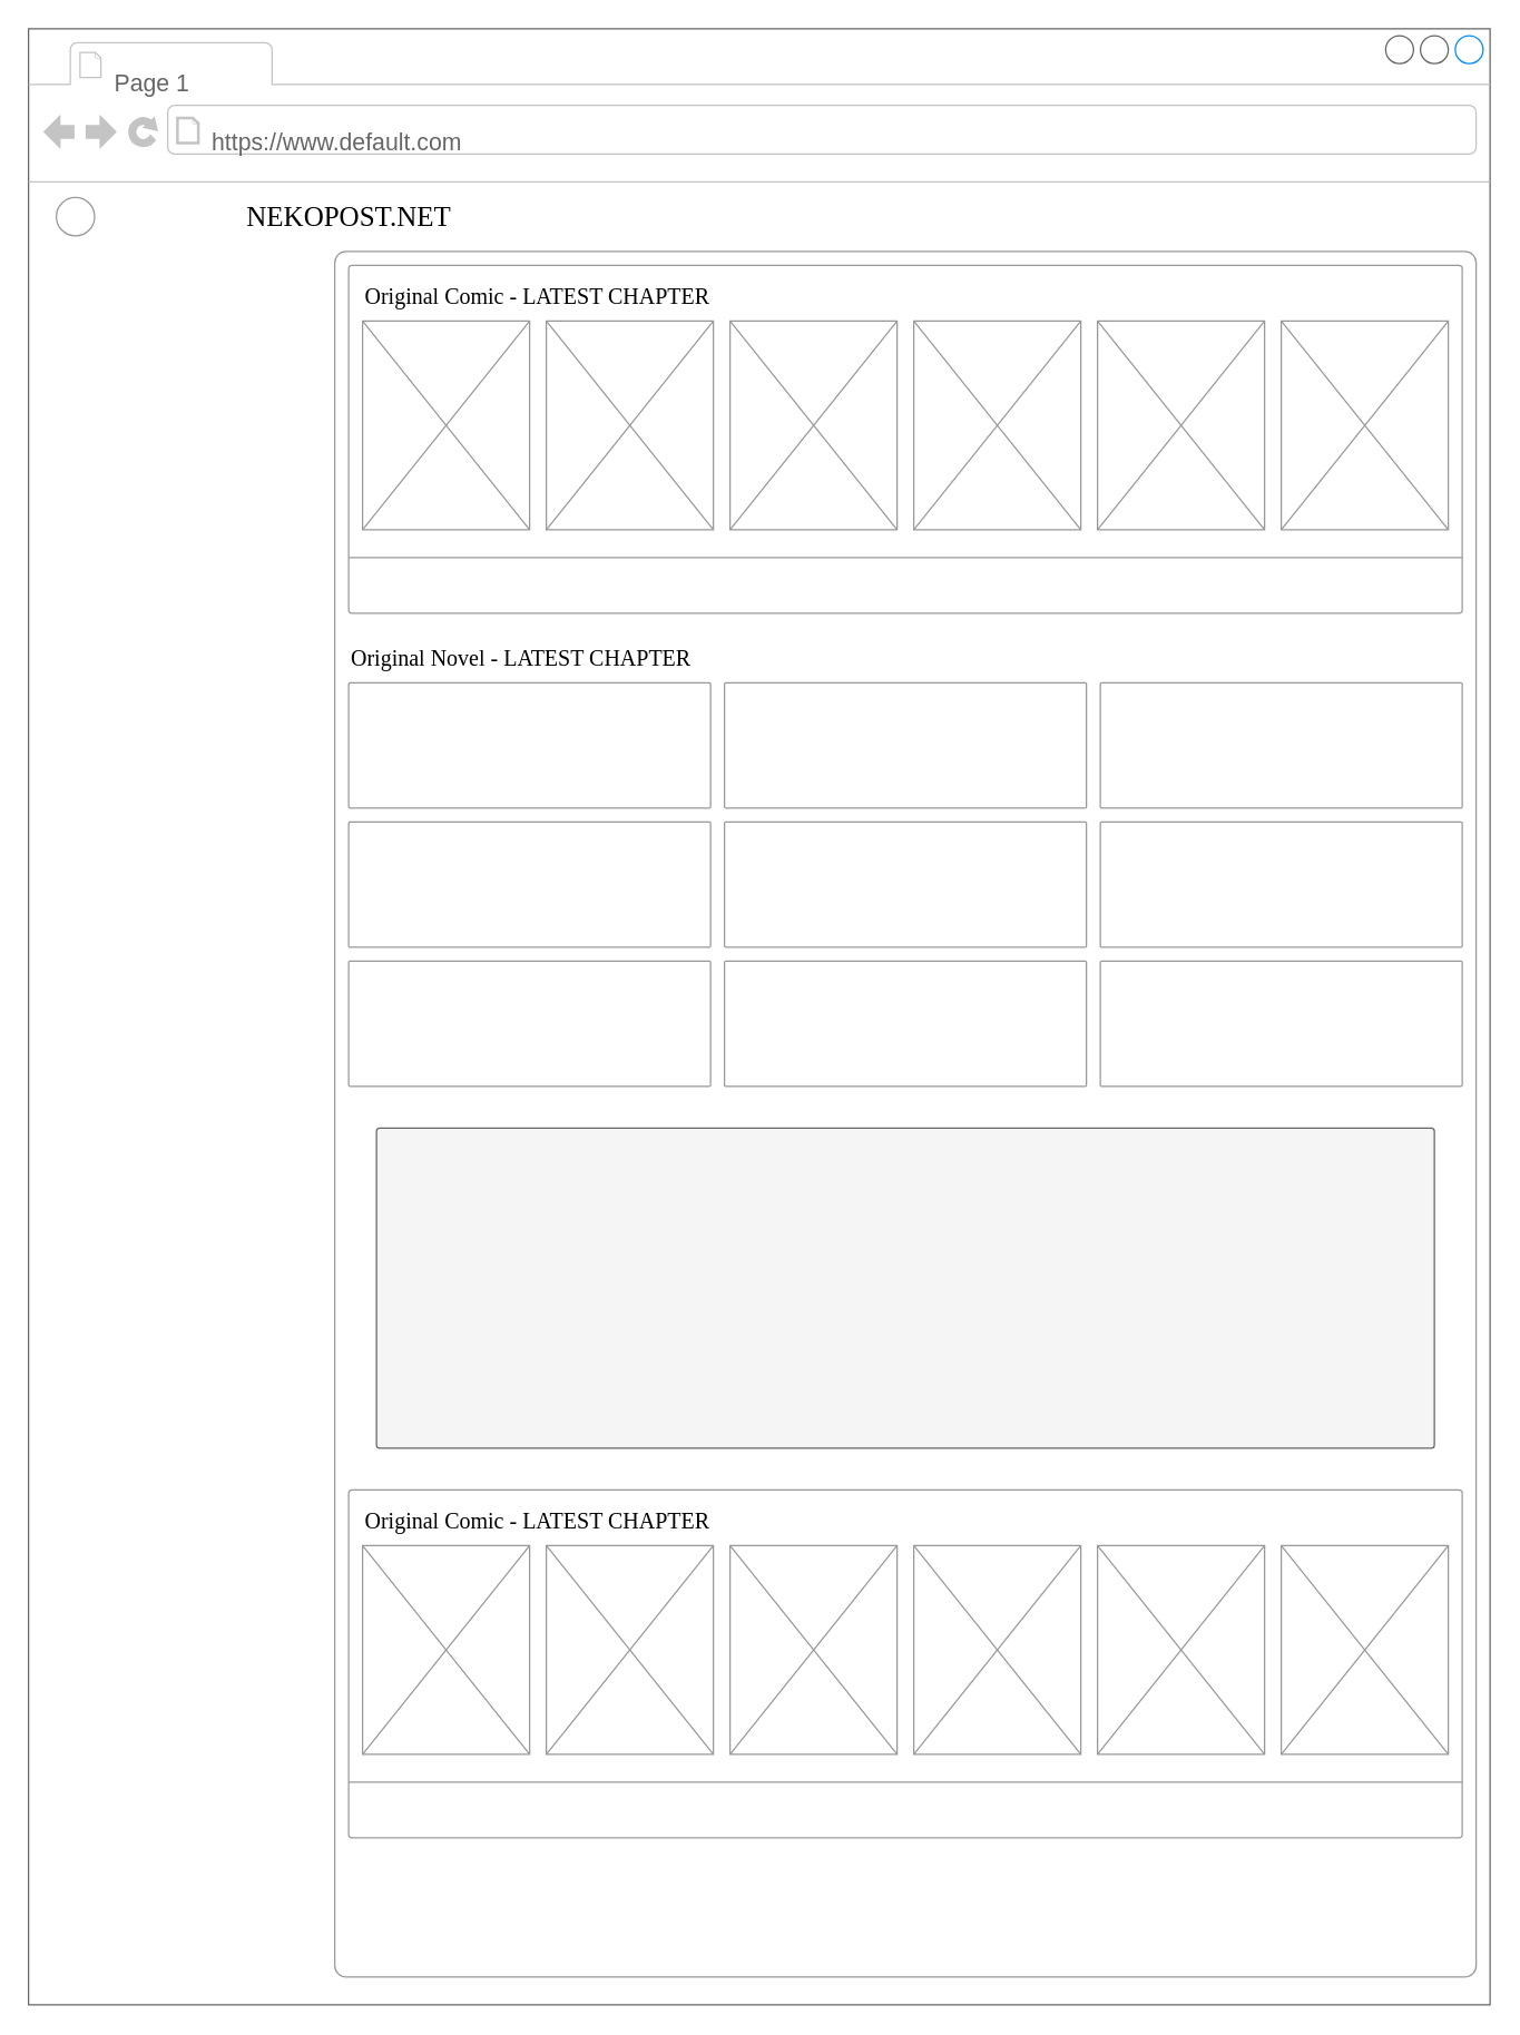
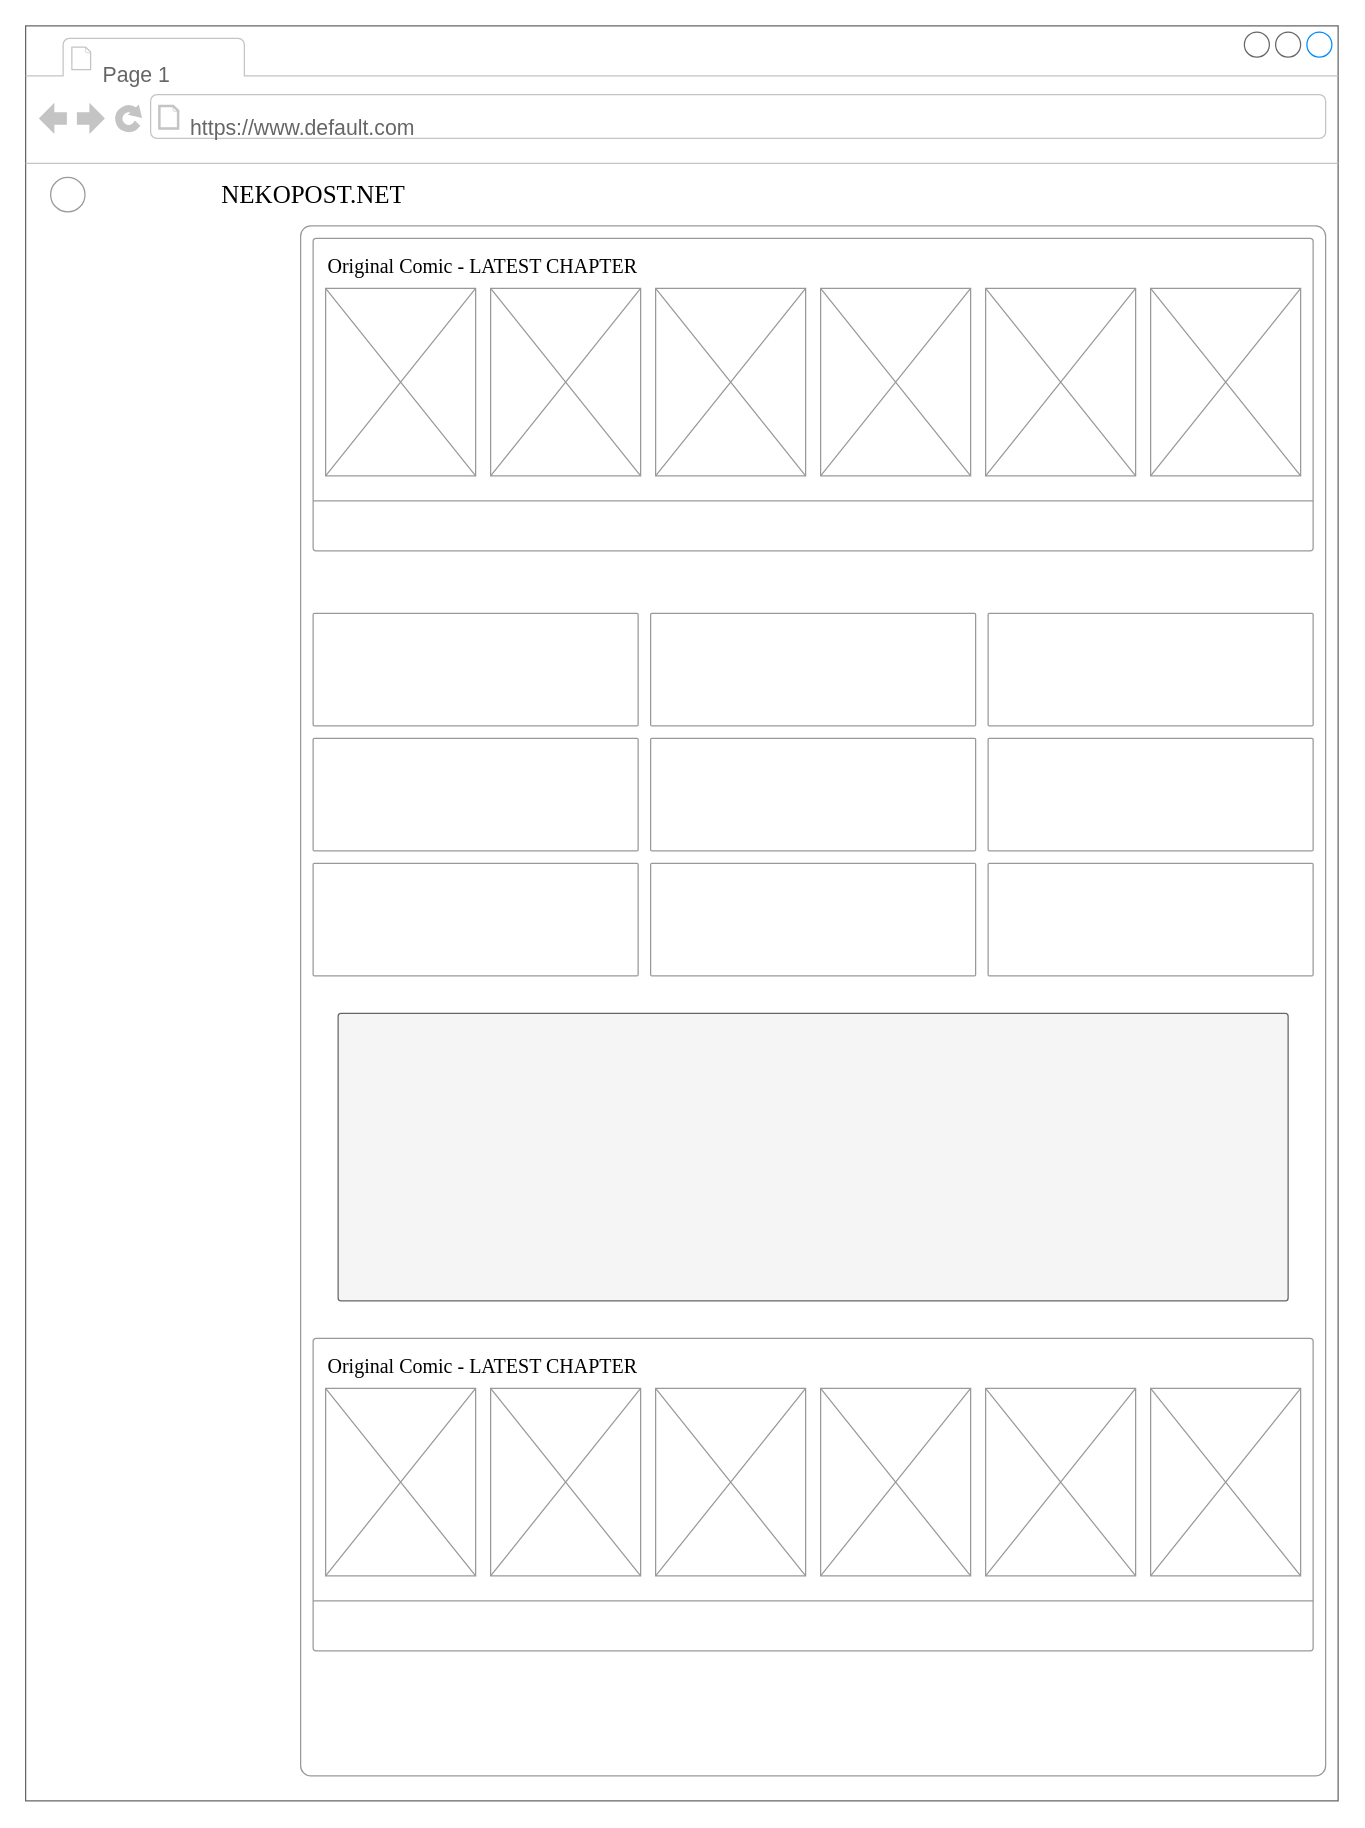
- <mxCell id="35" value="Original Novel - LATEST CHAPTER" style="text;html=1;points=[];align=left;verticalAlign=top;spacingTop=-4;fontSize=16;fontFamily=Verdana" vertex="1" parent="1"><mxGeometry x="250" y="460" width="280" height="30" as="geometry" /></mxCell>
